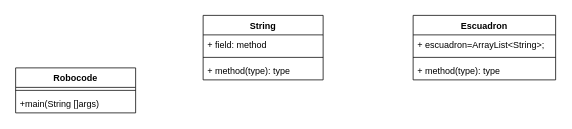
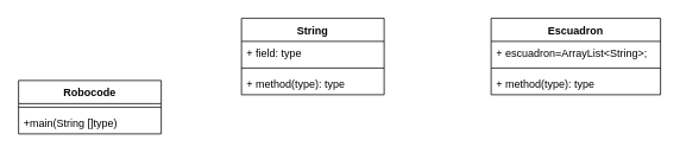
- <mxCell id="10" value="+ field: method" style="text;strokeColor=none;fillColor=none;align=left;verticalAlign=top;spacingLeft=4;spacingRight=4;overflow=hidden;rotatable=0;points=[[0,0.5],[1,0.5]];portConstraint=eastwest;whiteSpace=wrap;html=1;" vertex="1" parent="9"><mxGeometry y="26" width="160" height="26" as="geometry" /></mxCell>
+ <mxCell id="10" value="+ field: type" style="text;strokeColor=none;fillColor=none;align=left;verticalAlign=top;spacingLeft=4;spacingRight=4;overflow=hidden;rotatable=0;points=[[0,0.5],[1,0.5]];portConstraint=eastwest;whiteSpace=wrap;html=1;" vertex="1" parent="9"><mxGeometry y="26" width="160" height="26" as="geometry" /></mxCell>
- <mxCell id="4" value="+main(String []args)" style="text;strokeColor=none;fillColor=none;align=left;verticalAlign=top;spacingLeft=4;spacingRight=4;overflow=hidden;rotatable=0;points=[[0,0.5],[1,0.5]];portConstraint=eastwest;whiteSpace=wrap;html=1;" vertex="1" parent="2"><mxGeometry y="34" width="160" height="26" as="geometry" /></mxCell>
+ <mxCell id="4" value="+main(String []type)" style="text;strokeColor=none;fillColor=none;align=left;verticalAlign=top;spacingLeft=4;spacingRight=4;overflow=hidden;rotatable=0;points=[[0,0.5],[1,0.5]];portConstraint=eastwest;whiteSpace=wrap;html=1;" vertex="1" parent="2"><mxGeometry y="34" width="160" height="26" as="geometry" /></mxCell>
